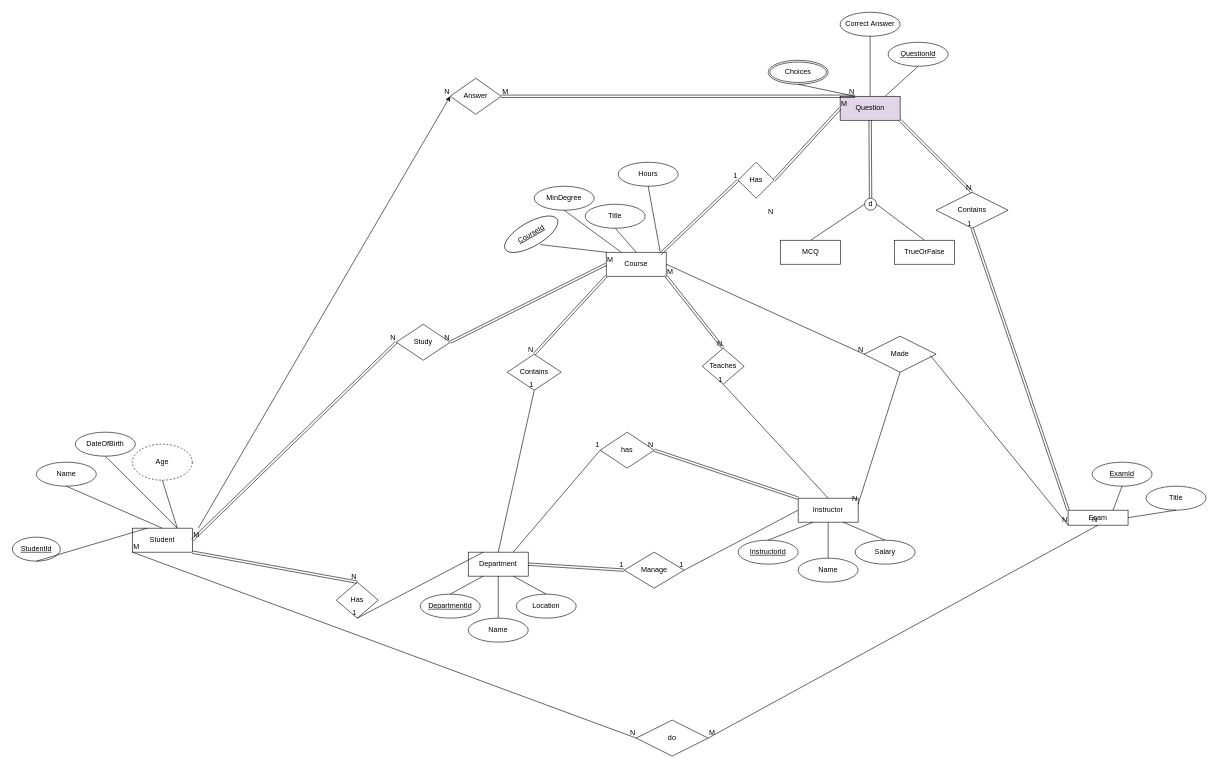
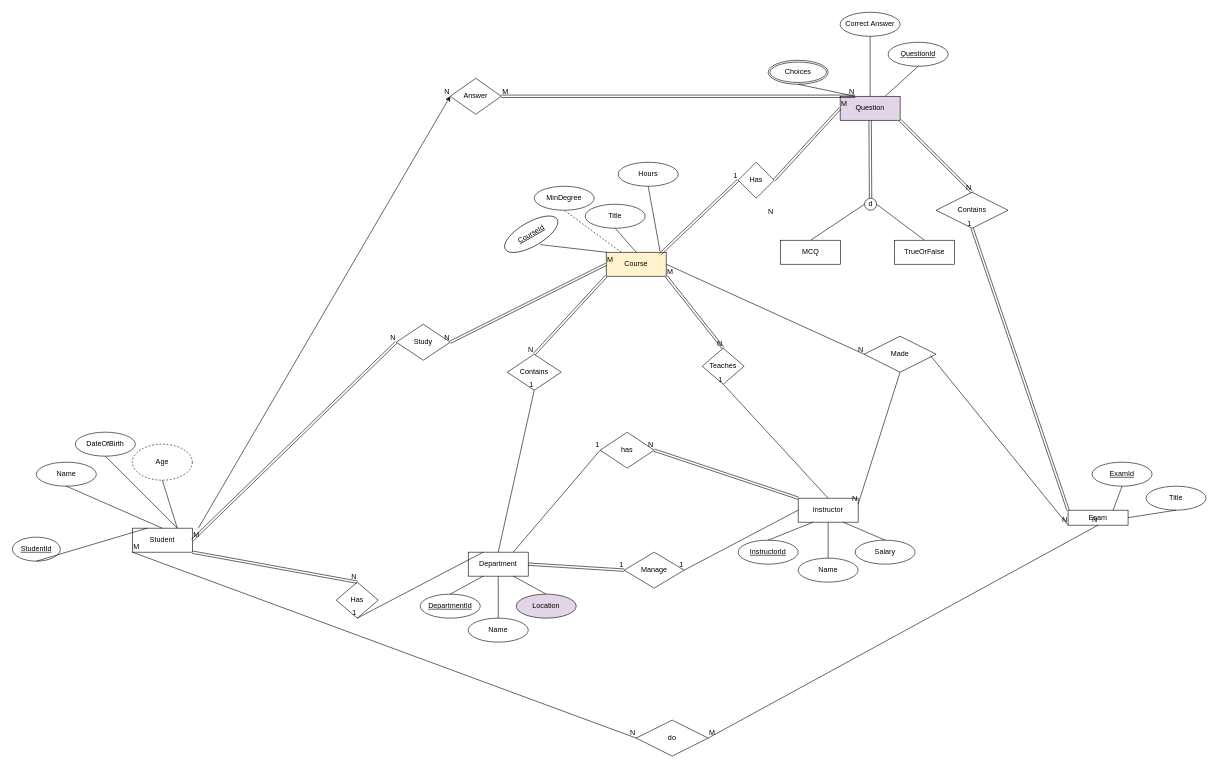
- <mxCell id="85" value="" style="endArrow=none;html=1;rounded=0;entryX=0.5;entryY=1;entryDx=0;entryDy=0;exitX=0.25;exitY=0;exitDx=0;exitDy=0;" parent="1" source="4" target="84" edge="1"><mxGeometry relative="1" as="geometry"><mxPoint x="1040" y="410" as="sourcePoint" /><mxPoint x="1030" y="340" as="targetPoint" /></mxGeometry></mxCell>
+ <mxCell id="85" value="" style="endArrow=none;html=1;rounded=0;entryX=0.5;entryY=1;entryDx=0;entryDy=0;exitX=0.25;exitY=0;exitDx=0;exitDy=0;dashed=1;" parent="1" source="4" target="84" edge="1"><mxGeometry relative="1" as="geometry"><mxPoint x="1040" y="410" as="sourcePoint" /><mxPoint x="1030" y="340" as="targetPoint" /></mxGeometry></mxCell>
- <mxCell id="4" value="Course" style="whiteSpace=wrap;html=1;align=center;" parent="1" vertex="1"><mxGeometry x="1010" y="420" width="100" height="40" as="geometry" /></mxCell>
+ <mxCell id="4" value="Course" style="whiteSpace=wrap;html=1;align=center;fillColor=#fff2cc;" parent="1" vertex="1"><mxGeometry x="1010" y="420" width="100" height="40" as="geometry" /></mxCell>
- <mxCell id="18" value="Location" style="ellipse;whiteSpace=wrap;html=1;align=center;" parent="1" vertex="1"><mxGeometry x="860" y="990" width="100" height="40" as="geometry" /></mxCell>
+ <mxCell id="18" value="Location" style="ellipse;whiteSpace=wrap;html=1;align=center;fillColor=#e1d5e7;" parent="1" vertex="1"><mxGeometry x="860" y="990" width="100" height="40" as="geometry" /></mxCell>
